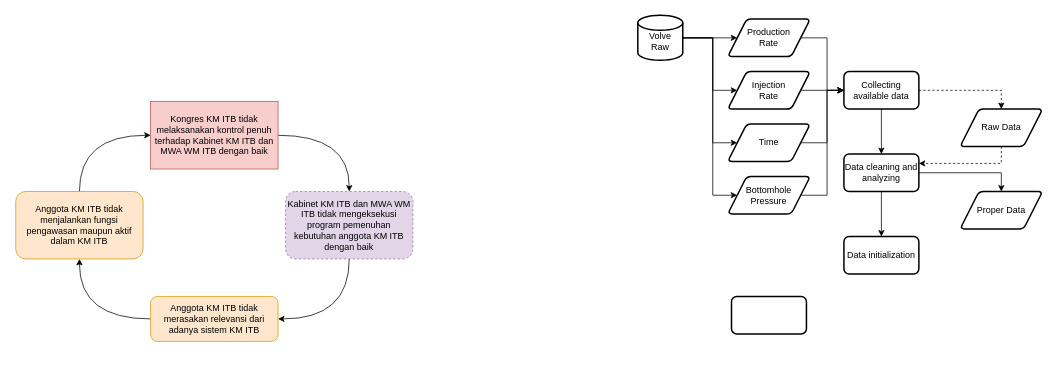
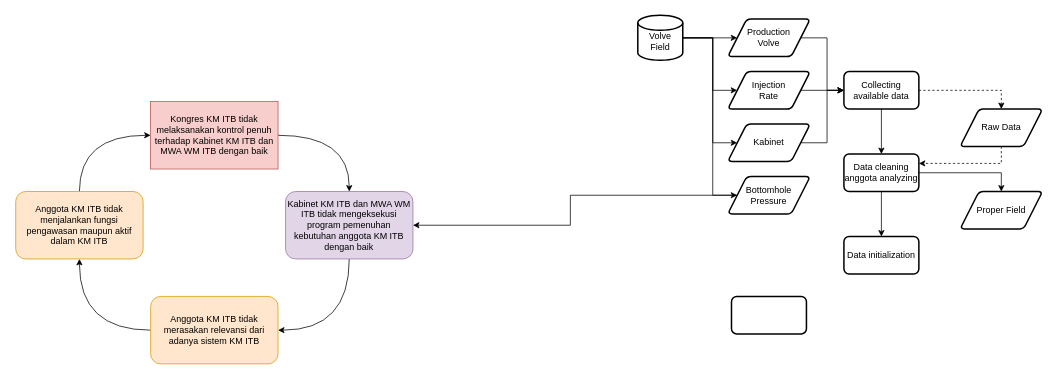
- <mxCell id="11" value="Production Rate" style="shape=parallelogram;html=1;strokeWidth=2;perimeter=parallelogramPerimeter;whiteSpace=wrap;rounded=1;arcSize=12;size=0.23;spacingLeft=20;spacingRight=20;" vertex="1" parent="1"><mxGeometry x="970" y="25" width="110" height="50" as="geometry" /></mxCell>
+ <mxCell id="11" value="Production Volve" style="shape=parallelogram;html=1;strokeWidth=2;perimeter=parallelogramPerimeter;whiteSpace=wrap;rounded=1;arcSize=12;size=0.23;spacingLeft=20;spacingRight=20;" vertex="1" parent="1"><mxGeometry x="970" y="25" width="110" height="50" as="geometry" /></mxCell>
- <mxCell id="30" value="Volve&lt;br&gt;Raw" style="strokeWidth=2;html=1;shape=mxgraph.flowchart.database;whiteSpace=wrap;spacingTop=10;" vertex="1" parent="1"><mxGeometry x="850" y="20" width="60" height="60" as="geometry" /></mxCell>
+ <mxCell id="30" value="Volve&lt;br&gt;Field" style="strokeWidth=2;html=1;shape=mxgraph.flowchart.database;whiteSpace=wrap;spacingTop=10;" vertex="1" parent="1"><mxGeometry x="850" y="20" width="60" height="60" as="geometry" /></mxCell>
- <mxCell id="18" value="Time" style="shape=parallelogram;html=1;strokeWidth=2;perimeter=parallelogramPerimeter;whiteSpace=wrap;rounded=1;arcSize=12;size=0.23;spacingLeft=20;spacingRight=20;" vertex="1" parent="1"><mxGeometry x="970" y="165" width="110" height="50" as="geometry" /></mxCell>
+ <mxCell id="18" value="Kabinet" style="shape=parallelogram;html=1;strokeWidth=2;perimeter=parallelogramPerimeter;whiteSpace=wrap;rounded=1;arcSize=12;size=0.23;spacingLeft=20;spacingRight=20;" vertex="1" parent="1"><mxGeometry x="970" y="165" width="110" height="50" as="geometry" /></mxCell>
- <mxCell id="23" value="Data cleaning and analyzing" style="rounded=1;whiteSpace=wrap;html=1;absoluteArcSize=1;arcSize=14;strokeWidth=2;" vertex="1" parent="1"><mxGeometry x="1125" y="205" width="100" height="50" as="geometry" /></mxCell>
+ <mxCell id="23" value="Data cleaning anggota analyzing" style="rounded=1;whiteSpace=wrap;html=1;absoluteArcSize=1;arcSize=14;strokeWidth=2;" vertex="1" parent="1"><mxGeometry x="1125" y="205" width="100" height="50" as="geometry" /></mxCell>
- <mxCell id="19" style="edgeStyle=orthogonalEdgeStyle;rounded=0;orthogonalLoop=1;jettySize=auto;html=1;exitX=1;exitY=0.5;exitDx=0;exitDy=0;entryX=0;entryY=0.5;entryDx=0;entryDy=0;" edge="1" parent="1" source="20" target="14"><mxGeometry relative="1" as="geometry" /></mxCell>
+ <mxCell id="19" style="edgeStyle=orthogonalEdgeStyle;rounded=0;orthogonalLoop=1;jettySize=auto;html=1;exitX=1;exitY=0.5;exitDx=0;exitDy=0;" edge="1" parent="1" source="20" target="5"><mxGeometry relative="1" as="geometry" /></mxCell>
- <mxCell id="31" value="Proper Data" style="shape=parallelogram;html=1;strokeWidth=2;perimeter=parallelogramPerimeter;whiteSpace=wrap;rounded=1;arcSize=12;size=0.23;spacingLeft=20;spacingRight=20;" vertex="1" parent="1"><mxGeometry x="1280" y="255" width="110" height="50" as="geometry" /></mxCell>
+ <mxCell id="31" value="Proper Field" style="shape=parallelogram;html=1;strokeWidth=2;perimeter=parallelogramPerimeter;whiteSpace=wrap;rounded=1;arcSize=12;size=0.23;spacingLeft=20;spacingRight=20;" vertex="1" parent="1"><mxGeometry x="1280" y="255" width="110" height="50" as="geometry" /></mxCell>
- <mxCell id="5" value="Kabinet KM ITB dan MWA WM ITB tidak mengeksekusi program pemenuhan kebutuhan anggota KM ITB dengan baik" style="rounded=1;whiteSpace=wrap;html=1;fillColor=#e1d5e7;strokeColor=#9673a6;dashed=1;" parent="1" vertex="1"><mxGeometry x="380" y="255" width="170" height="90" as="geometry" /></mxCell>
+ <mxCell id="5" value="Kabinet KM ITB dan MWA WM ITB tidak mengeksekusi program pemenuhan kebutuhan anggota KM ITB dengan baik" style="rounded=1;whiteSpace=wrap;html=1;fillColor=#e1d5e7;strokeColor=#9673a6;" parent="1" vertex="1"><mxGeometry x="380" y="255" width="170" height="90" as="geometry" /></mxCell>
- <mxCell id="7" value="Anggota KM ITB tidak merasakan relevansi dari adanya sistem KM ITB" style="rounded=1;whiteSpace=wrap;html=1;fillColor=#ffe6cc;strokeColor=#d79b00;" parent="1" vertex="1"><mxGeometry x="200" y="395" width="170" height="60" as="geometry" /></mxCell>
+ <mxCell id="7" value="Anggota KM ITB tidak merasakan relevansi dari adanya sistem KM ITB" style="rounded=1;whiteSpace=wrap;html=1;fillColor=#ffe6cc;strokeColor=#d79b00;" parent="1" vertex="1"><mxGeometry x="200" y="395" width="170" height="90" as="geometry" /></mxCell>
